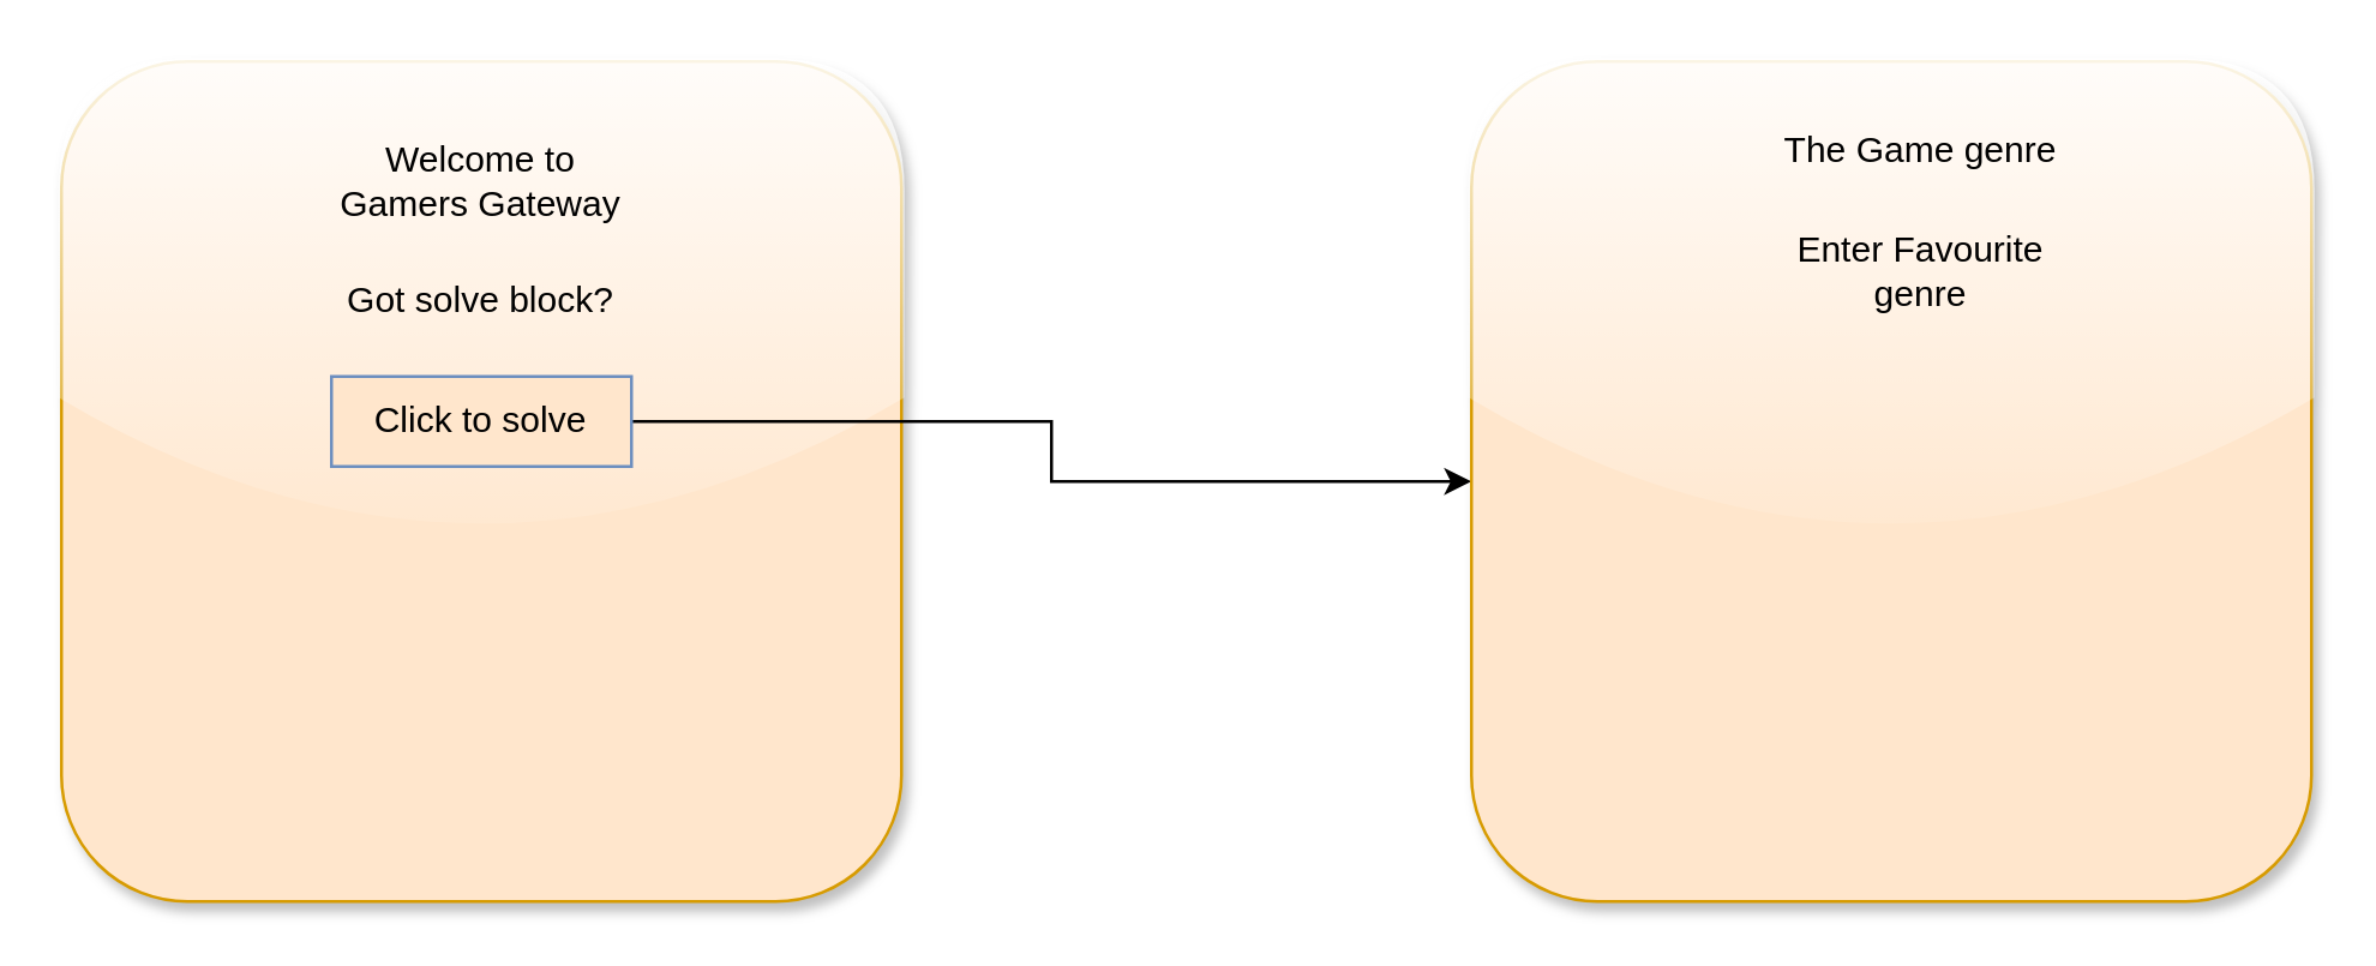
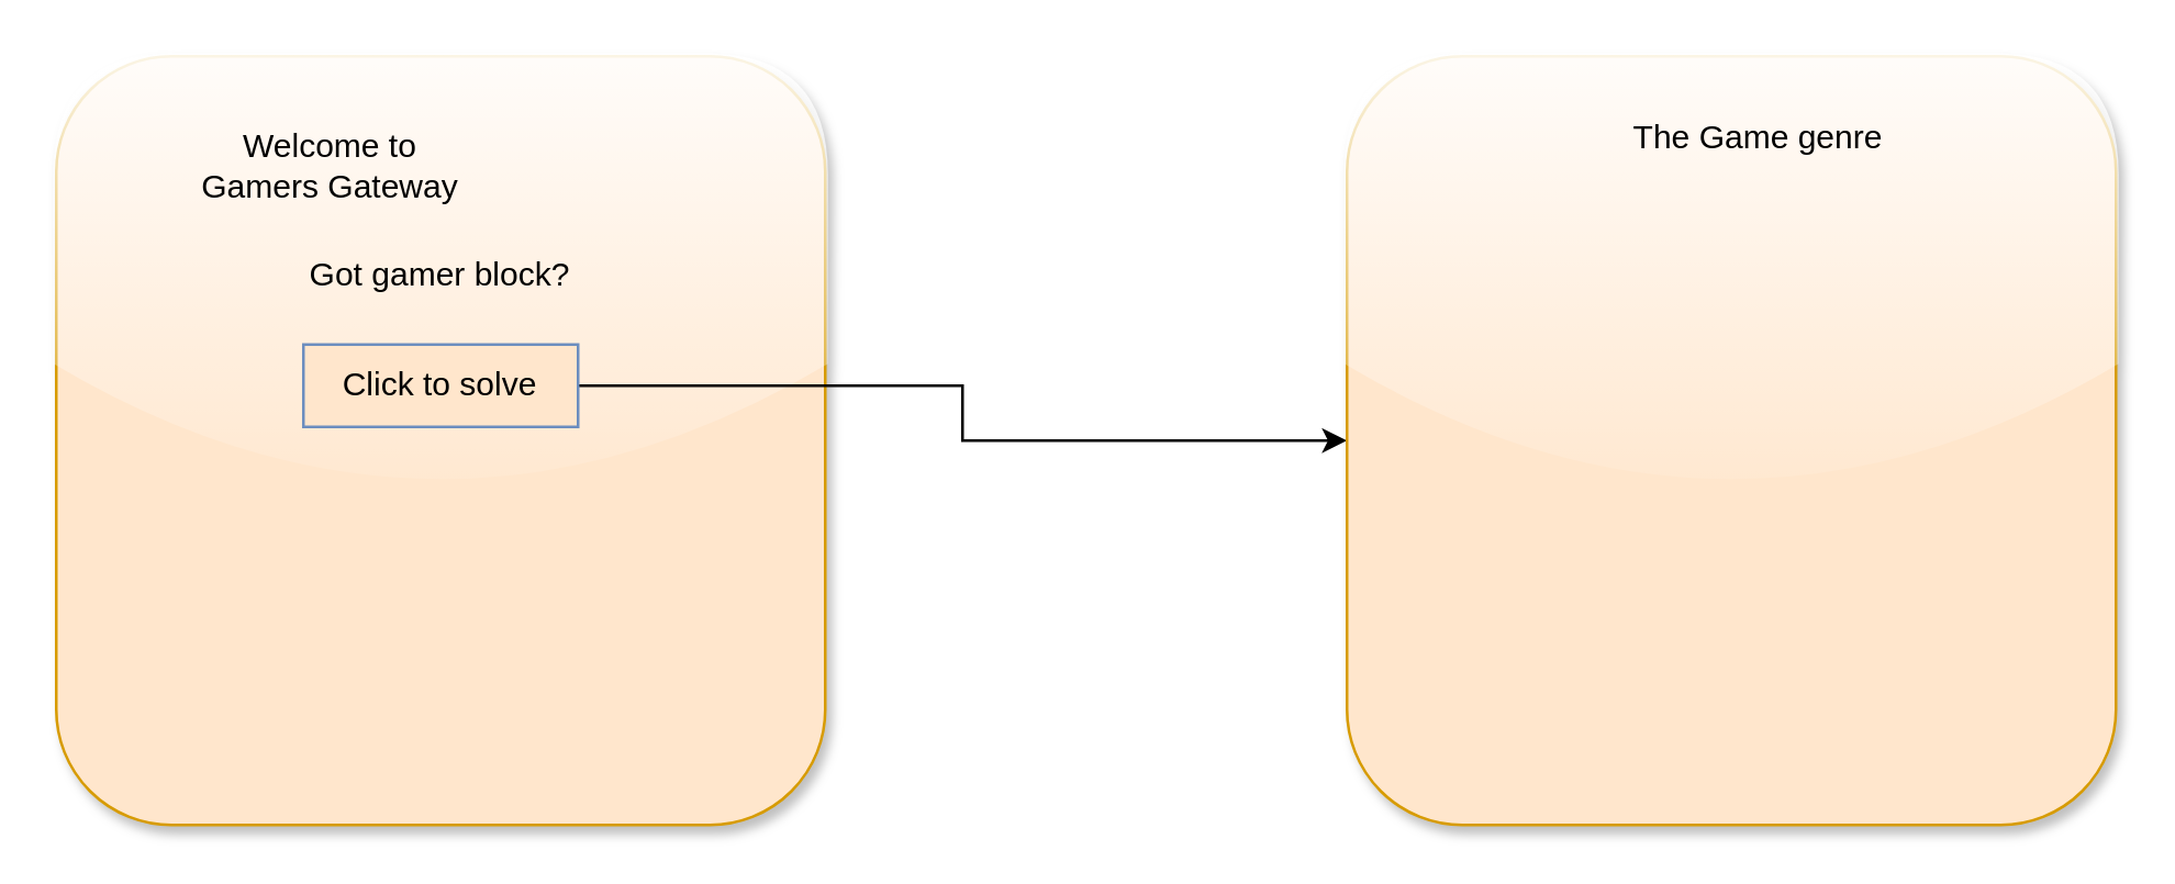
- <mxCell id="3" value="Welcome to Gamers Gateway" style="text;html=1;align=center;verticalAlign=middle;whiteSpace=wrap;rounded=0;" vertex="1" parent="1"><mxGeometry x="110" y="45" width="100" height="30" as="geometry" /></mxCell>
+ <mxCell id="3" value="Welcome to Gamers Gateway" style="text;html=1;align=center;verticalAlign=middle;whiteSpace=wrap;rounded=0;" vertex="1" parent="1"><mxGeometry x="70" y="45" width="100" height="30" as="geometry" /></mxCell>
- <mxCell id="9" value="Enter Favourite genre" style="text;html=1;align=center;verticalAlign=middle;whiteSpace=wrap;rounded=0;" vertex="1" parent="1"><mxGeometry x="585" y="65" width="110" height="50" as="geometry" /></mxCell>
- <mxCell id="4" value="Got solve block?" style="text;html=1;align=center;verticalAlign=middle;whiteSpace=wrap;rounded=0;" vertex="1" parent="1"><mxGeometry x="85" y="85" width="150" height="30" as="geometry" /></mxCell>
+ <mxCell id="4" value="Got gamer block?" style="text;html=1;align=center;verticalAlign=middle;whiteSpace=wrap;rounded=0;" vertex="1" parent="1"><mxGeometry x="85" y="85" width="150" height="30" as="geometry" /></mxCell>
